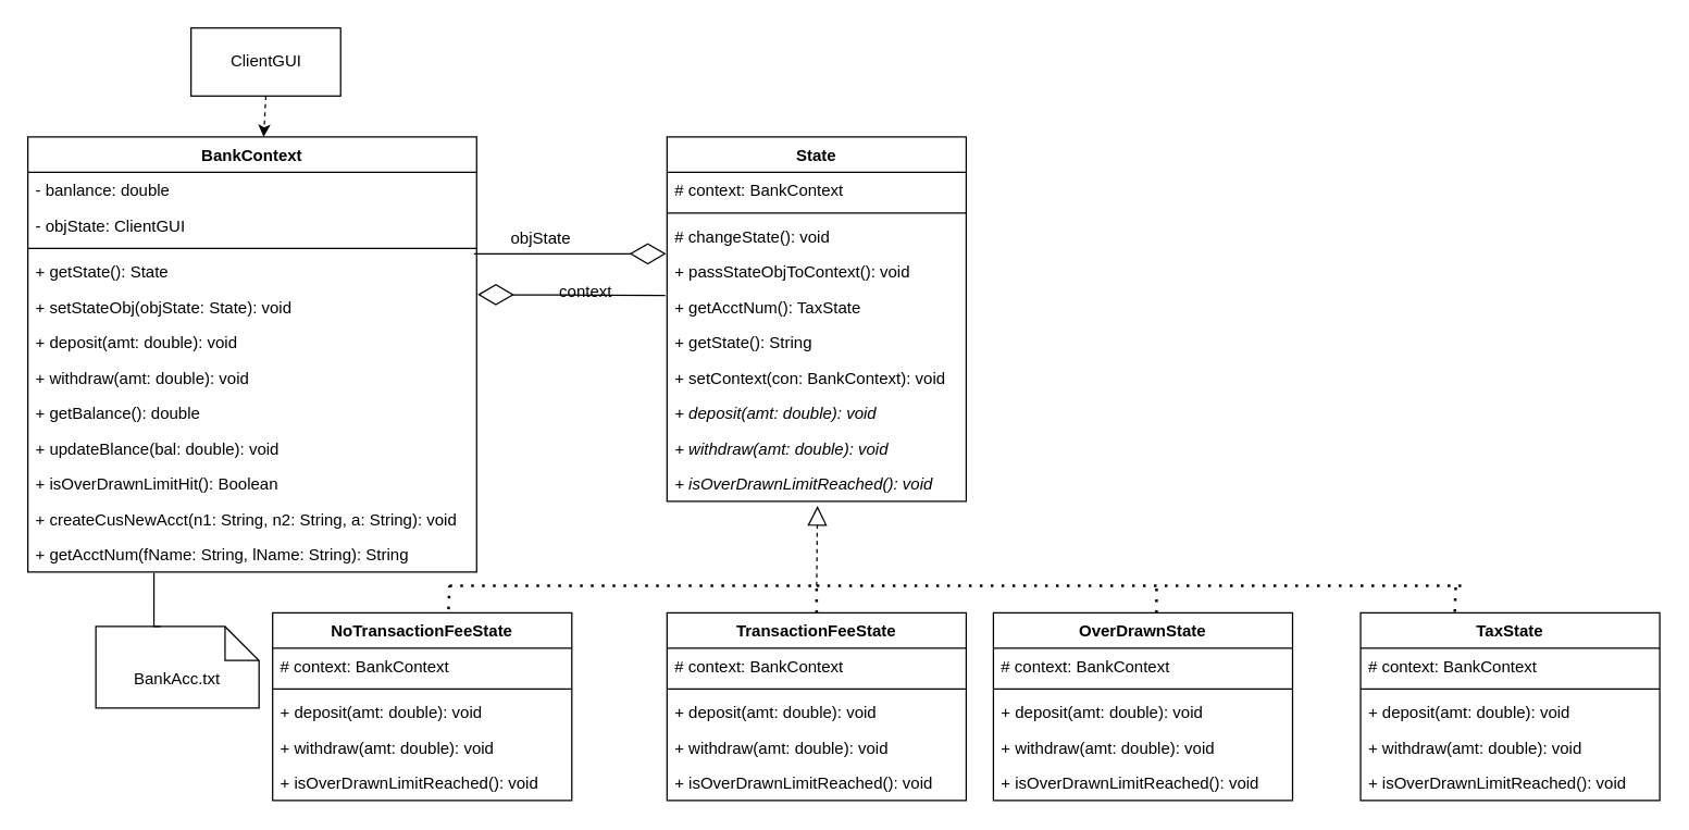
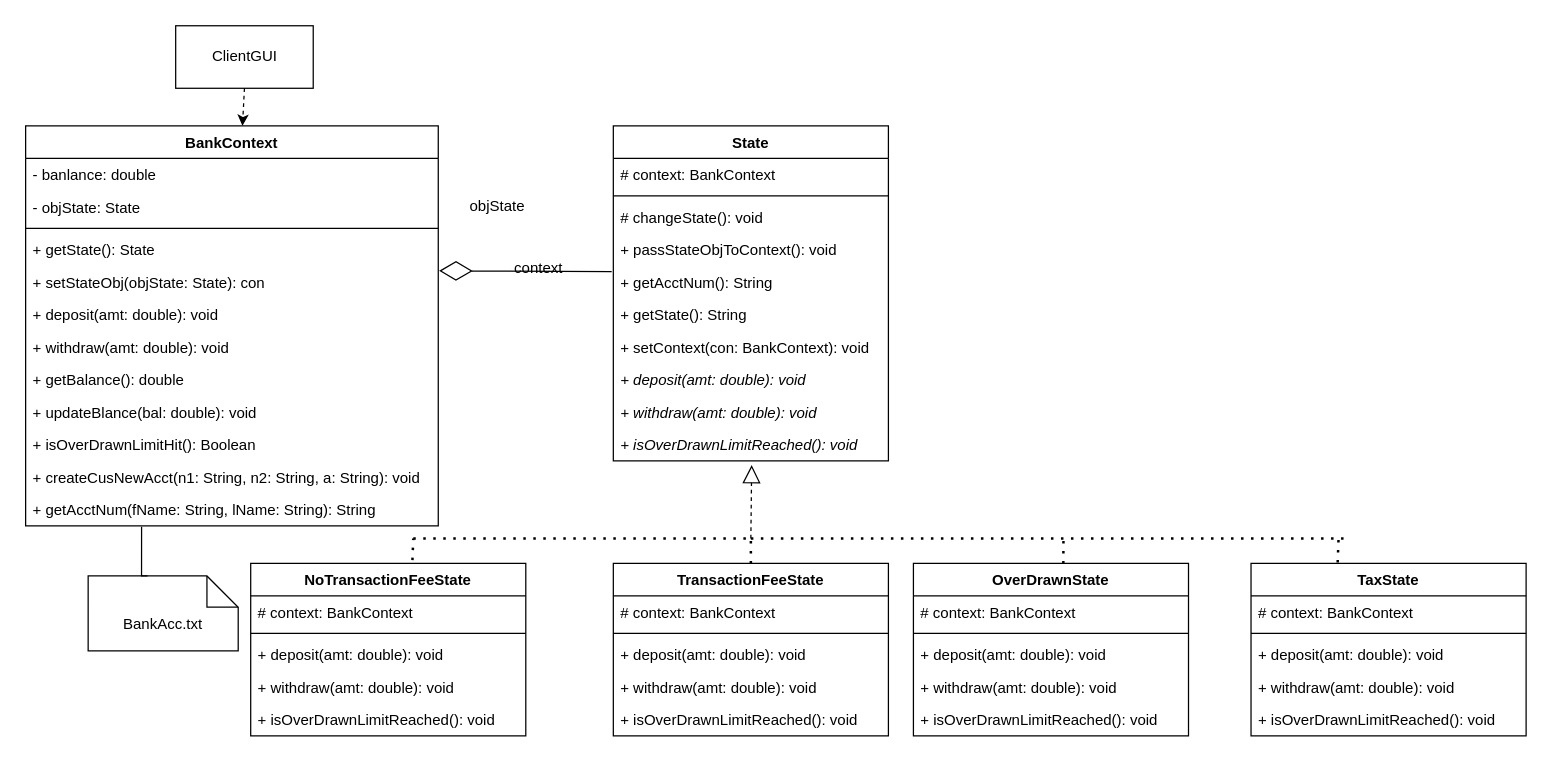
- <mxCell id="5" value="- objState: ClientGUI" style="text;strokeColor=none;fillColor=none;align=left;verticalAlign=top;spacingLeft=4;spacingRight=4;overflow=hidden;rotatable=0;points=[[0,0.5],[1,0.5]];portConstraint=eastwest;" vertex="1" parent="3"><mxGeometry y="52" width="330" height="26" as="geometry" /></mxCell>
+ <mxCell id="5" value="- objState: State" style="text;strokeColor=none;fillColor=none;align=left;verticalAlign=top;spacingLeft=4;spacingRight=4;overflow=hidden;rotatable=0;points=[[0,0.5],[1,0.5]];portConstraint=eastwest;" vertex="1" parent="3"><mxGeometry y="52" width="330" height="26" as="geometry" /></mxCell>
- <mxCell id="63" value="objState" style="text;html=1;align=center;verticalAlign=middle;resizable=0;points=[];autosize=1;strokeColor=none;fillColor=none;" vertex="1" parent="1"><mxGeometry x="366" y="162" width="62" height="26" as="geometry" /></mxCell>
+ <mxCell id="63" value="objState" style="text;html=1;align=center;verticalAlign=middle;resizable=0;points=[];autosize=1;strokeColor=none;fillColor=none;" vertex="1" parent="1"><mxGeometry x="366" y="152" width="62" height="26" as="geometry" /></mxCell>
- <mxCell id="53" value="" style="endArrow=diamondThin;endFill=0;endSize=24;html=1;rounded=0;exitX=0.994;exitY=0;exitDx=0;exitDy=0;exitPerimeter=0;entryX=-0.003;entryY=0;entryDx=0;entryDy=0;entryPerimeter=0;" edge="1" parent="1" source="7" target="20"><mxGeometry width="160" relative="1" as="geometry"><mxPoint x="480" y="420" as="sourcePoint" /><mxPoint x="480" y="190" as="targetPoint" /></mxGeometry></mxCell>
- <mxCell id="8" value="+ setStateObj(objState: State): void" style="text;strokeColor=none;fillColor=none;align=left;verticalAlign=top;spacingLeft=4;spacingRight=4;overflow=hidden;rotatable=0;points=[[0,0.5],[1,0.5]];portConstraint=eastwest;" vertex="1" parent="3"><mxGeometry y="112" width="330" height="26" as="geometry" /></mxCell>
+ <mxCell id="8" value="+ setStateObj(objState: State): con" style="text;strokeColor=none;fillColor=none;align=left;verticalAlign=top;spacingLeft=4;spacingRight=4;overflow=hidden;rotatable=0;points=[[0,0.5],[1,0.5]];portConstraint=eastwest;" vertex="1" parent="3"><mxGeometry y="112" width="330" height="26" as="geometry" /></mxCell>
- <mxCell id="21" value="+ getAcctNum(): TaxState" style="text;strokeColor=none;fillColor=none;align=left;verticalAlign=top;spacingLeft=4;spacingRight=4;overflow=hidden;rotatable=0;points=[[0,0.5],[1,0.5]];portConstraint=eastwest;" vertex="1" parent="16"><mxGeometry y="112" width="220" height="26" as="geometry" /></mxCell>
+ <mxCell id="21" value="+ getAcctNum(): String" style="text;strokeColor=none;fillColor=none;align=left;verticalAlign=top;spacingLeft=4;spacingRight=4;overflow=hidden;rotatable=0;points=[[0,0.5],[1,0.5]];portConstraint=eastwest;" vertex="1" parent="16"><mxGeometry y="112" width="220" height="26" as="geometry" /></mxCell>
